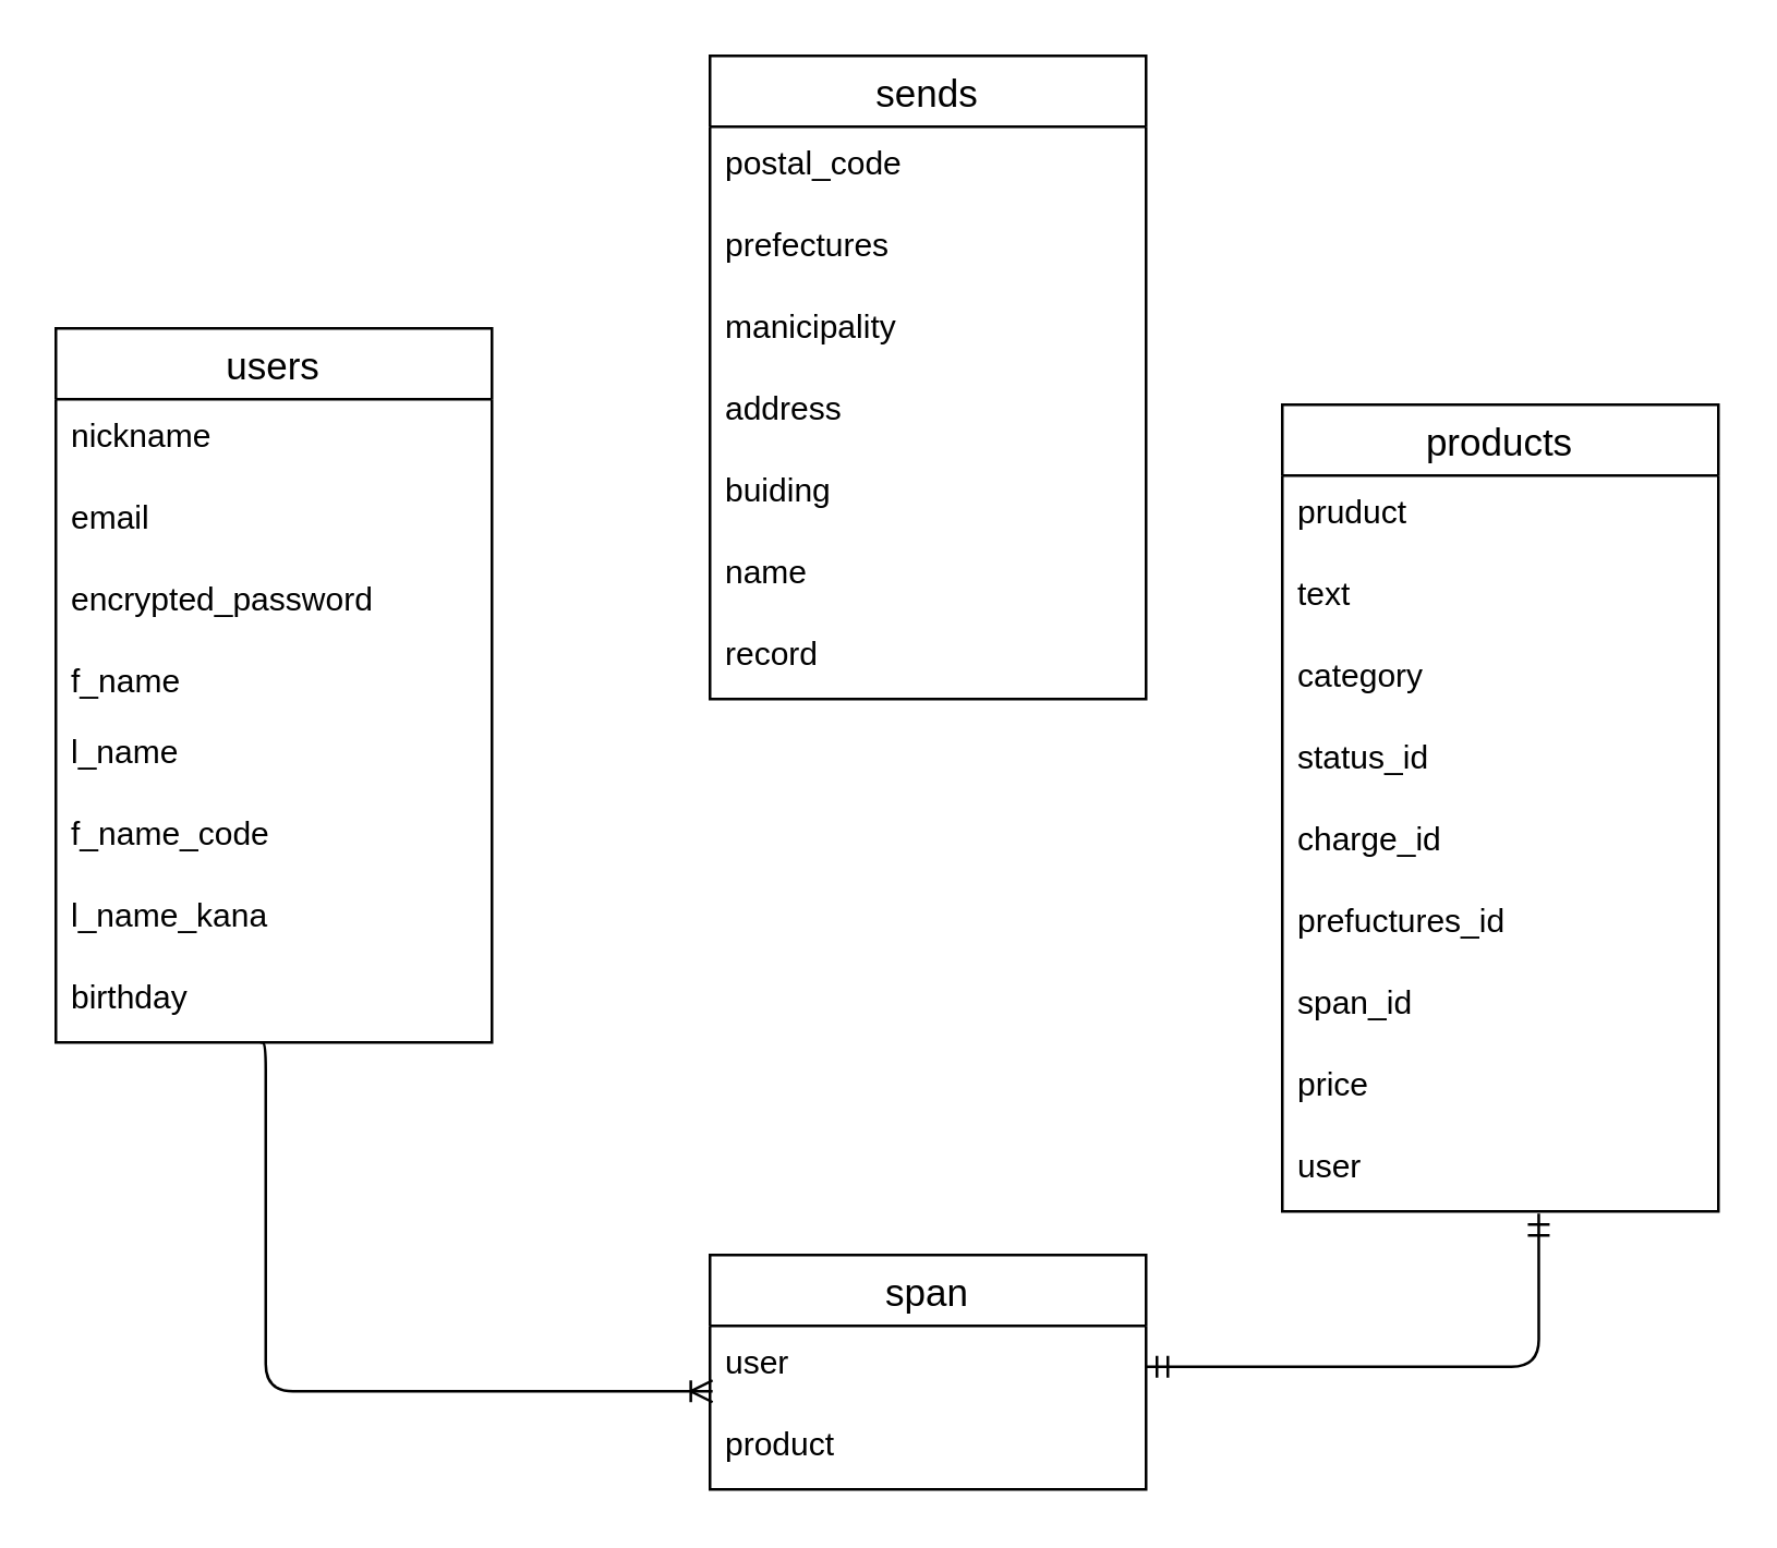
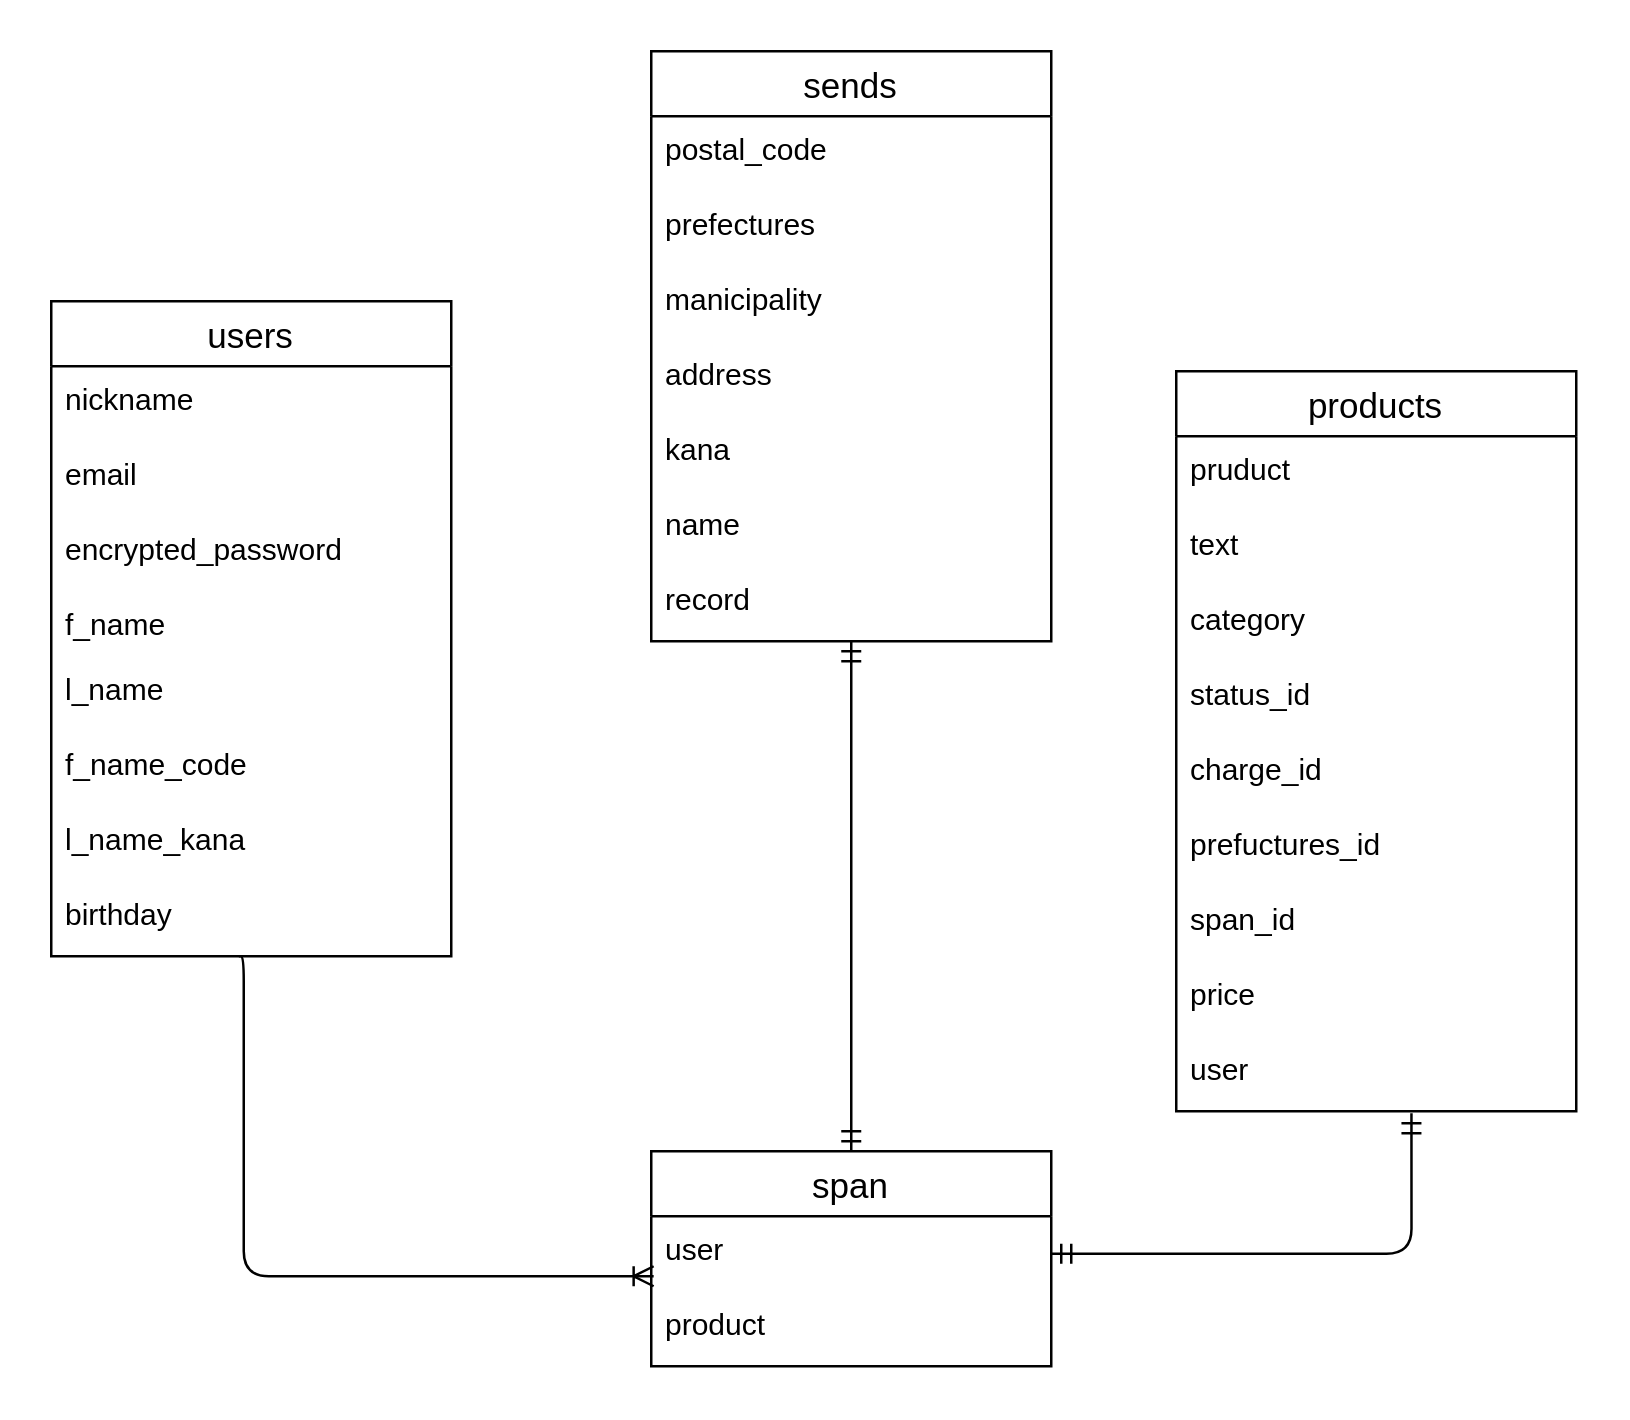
- <mxCell id="19" value="buiding" style="text;strokeColor=none;fillColor=none;spacingLeft=4;spacingRight=4;overflow=hidden;rotatable=0;points=[[0,0.5],[1,0.5]];portConstraint=eastwest;fontSize=12;" parent="14" vertex="1"><mxGeometry y="146" width="160" height="30" as="geometry" /></mxCell>
+ <mxCell id="19" value="kana" style="text;strokeColor=none;fillColor=none;spacingLeft=4;spacingRight=4;overflow=hidden;rotatable=0;points=[[0,0.5],[1,0.5]];portConstraint=eastwest;fontSize=12;" parent="14" vertex="1"><mxGeometry y="146" width="160" height="30" as="geometry" /></mxCell>
+ <mxCell id="34" value="" style="fontSize=12;html=1;endArrow=ERmandOne;startArrow=ERmandOne;" edge="1" parent="1" source="11" target="21"><mxGeometry width="100" height="100" relative="1" as="geometry"><mxPoint x="350" y="450" as="sourcePoint" /><mxPoint x="340" y="250" as="targetPoint" /></mxGeometry></mxCell>
